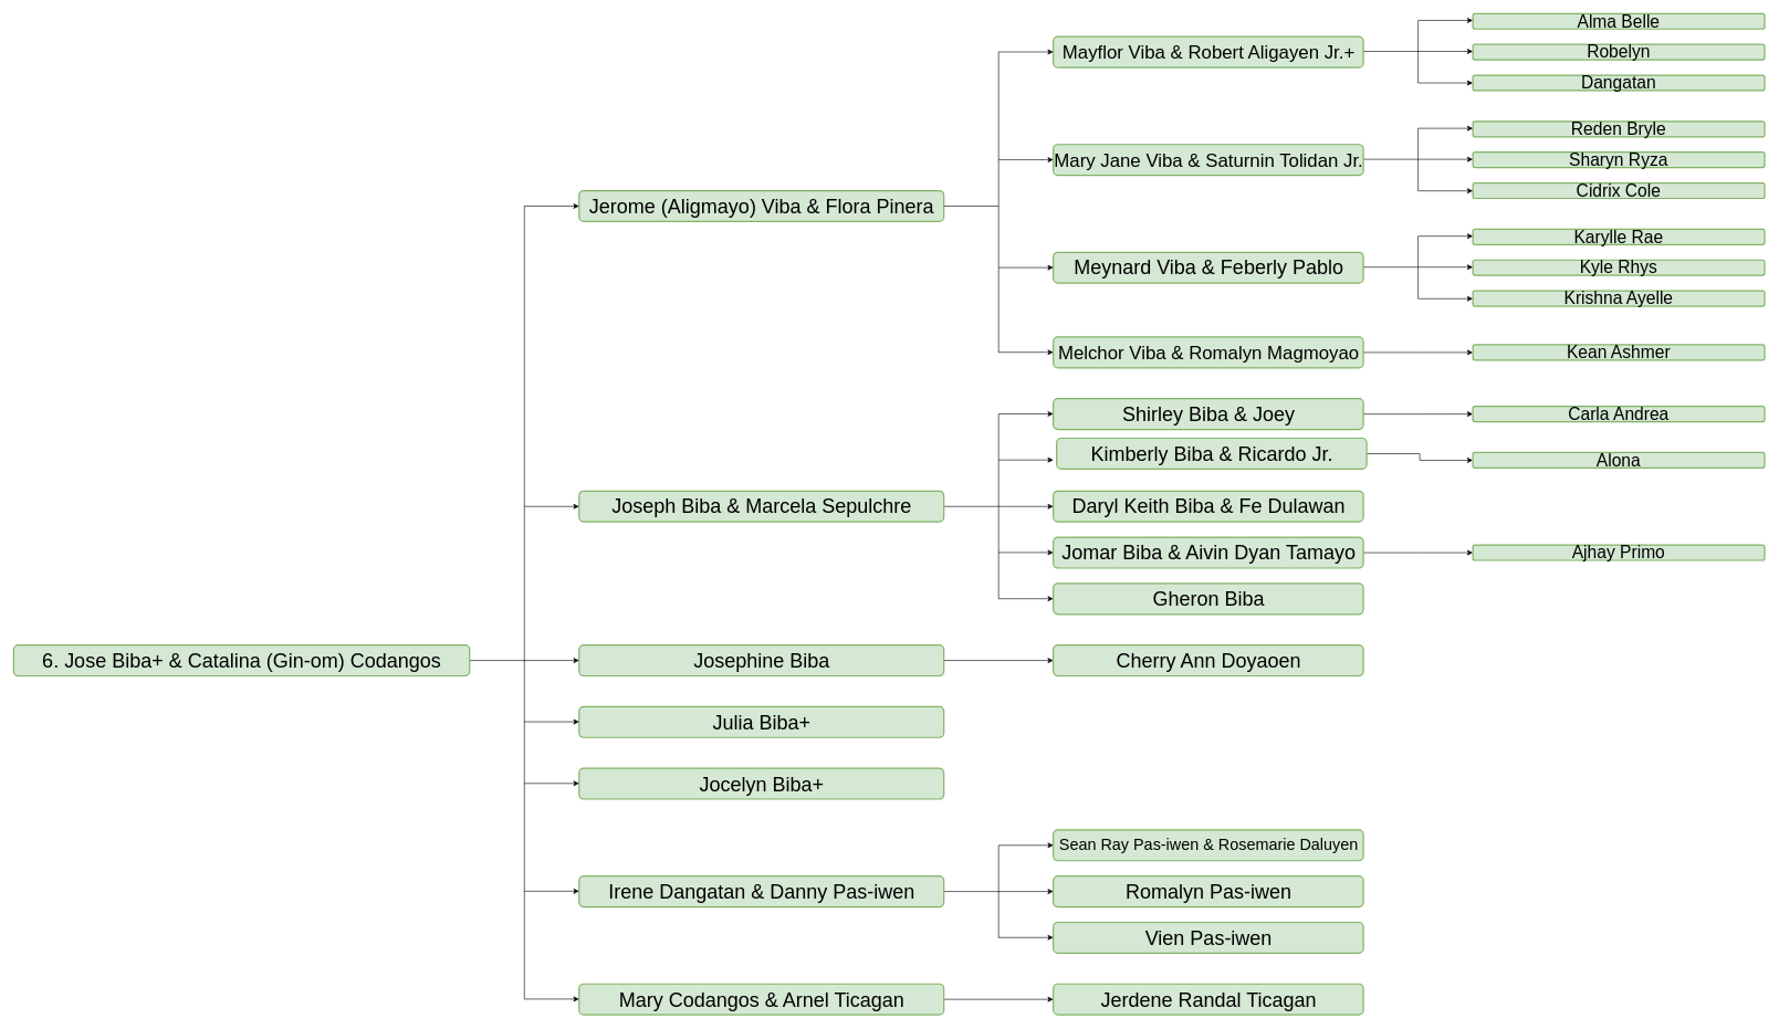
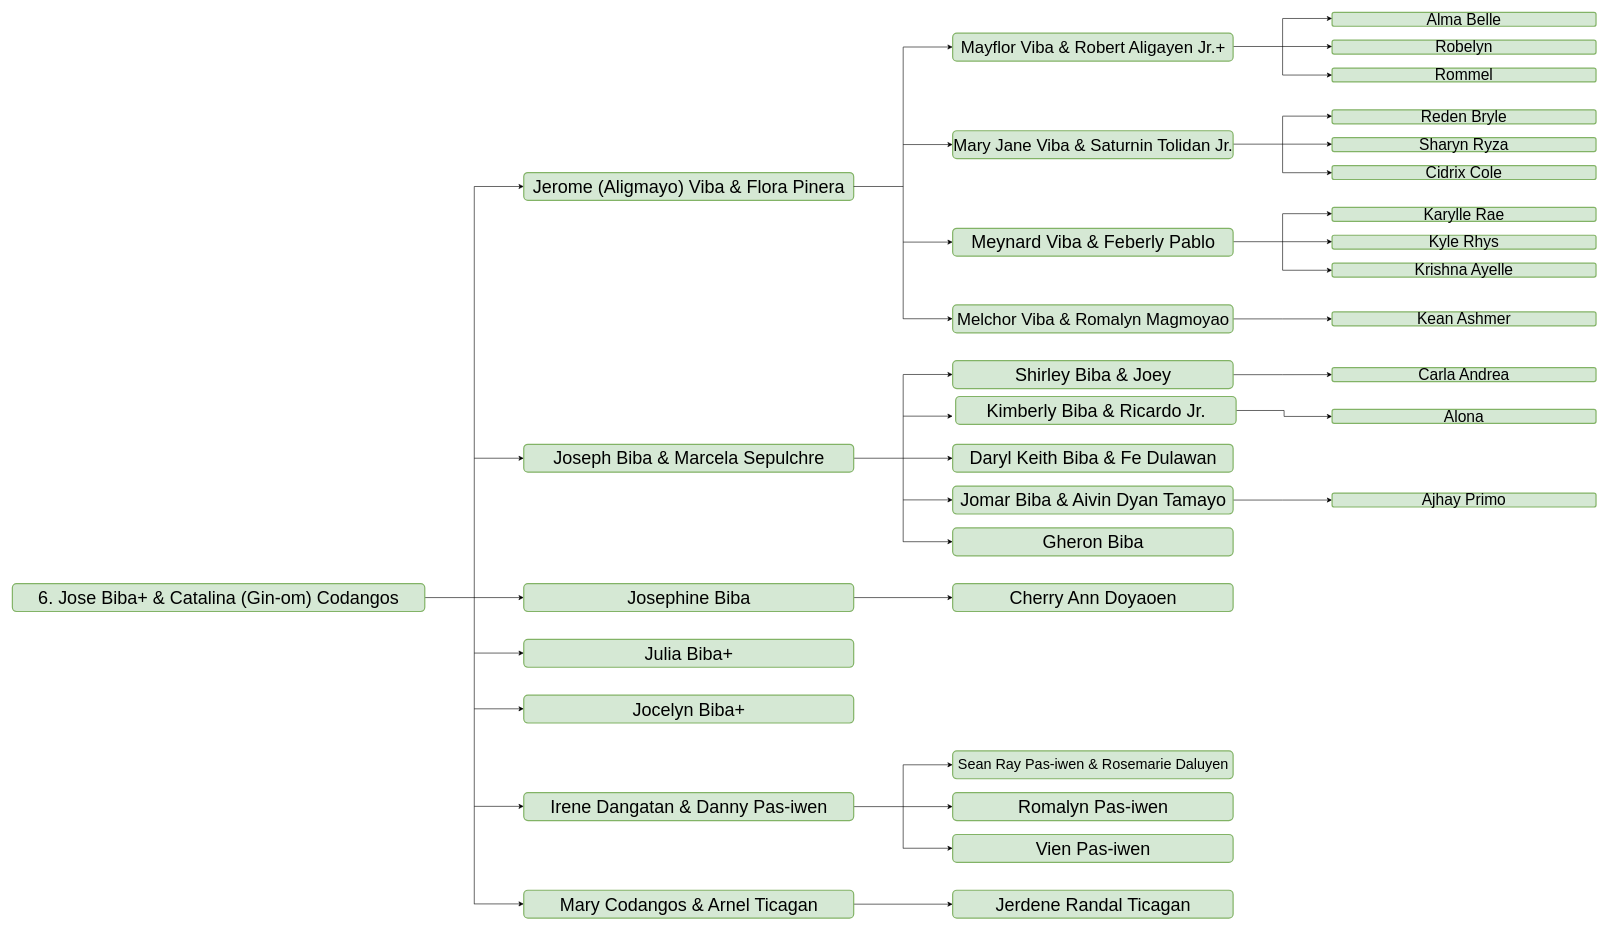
- <mxCell id="7" value="Dangatan" style="rounded=1;whiteSpace=wrap;html=1;fillColor=#d5e8d4;strokeColor=#82b366;strokeWidth=2;fontSize=26;" vertex="1" parent="2"><mxGeometry x="2200.0" y="92.923" width="440.0" height="23.231" as="geometry" /></mxCell>
+ <mxCell id="7" value="Rommel" style="rounded=1;whiteSpace=wrap;html=1;fillColor=#d5e8d4;strokeColor=#82b366;strokeWidth=2;fontSize=26;" vertex="1" parent="2"><mxGeometry x="2200.0" y="92.923" width="440.0" height="23.231" as="geometry" /></mxCell>
